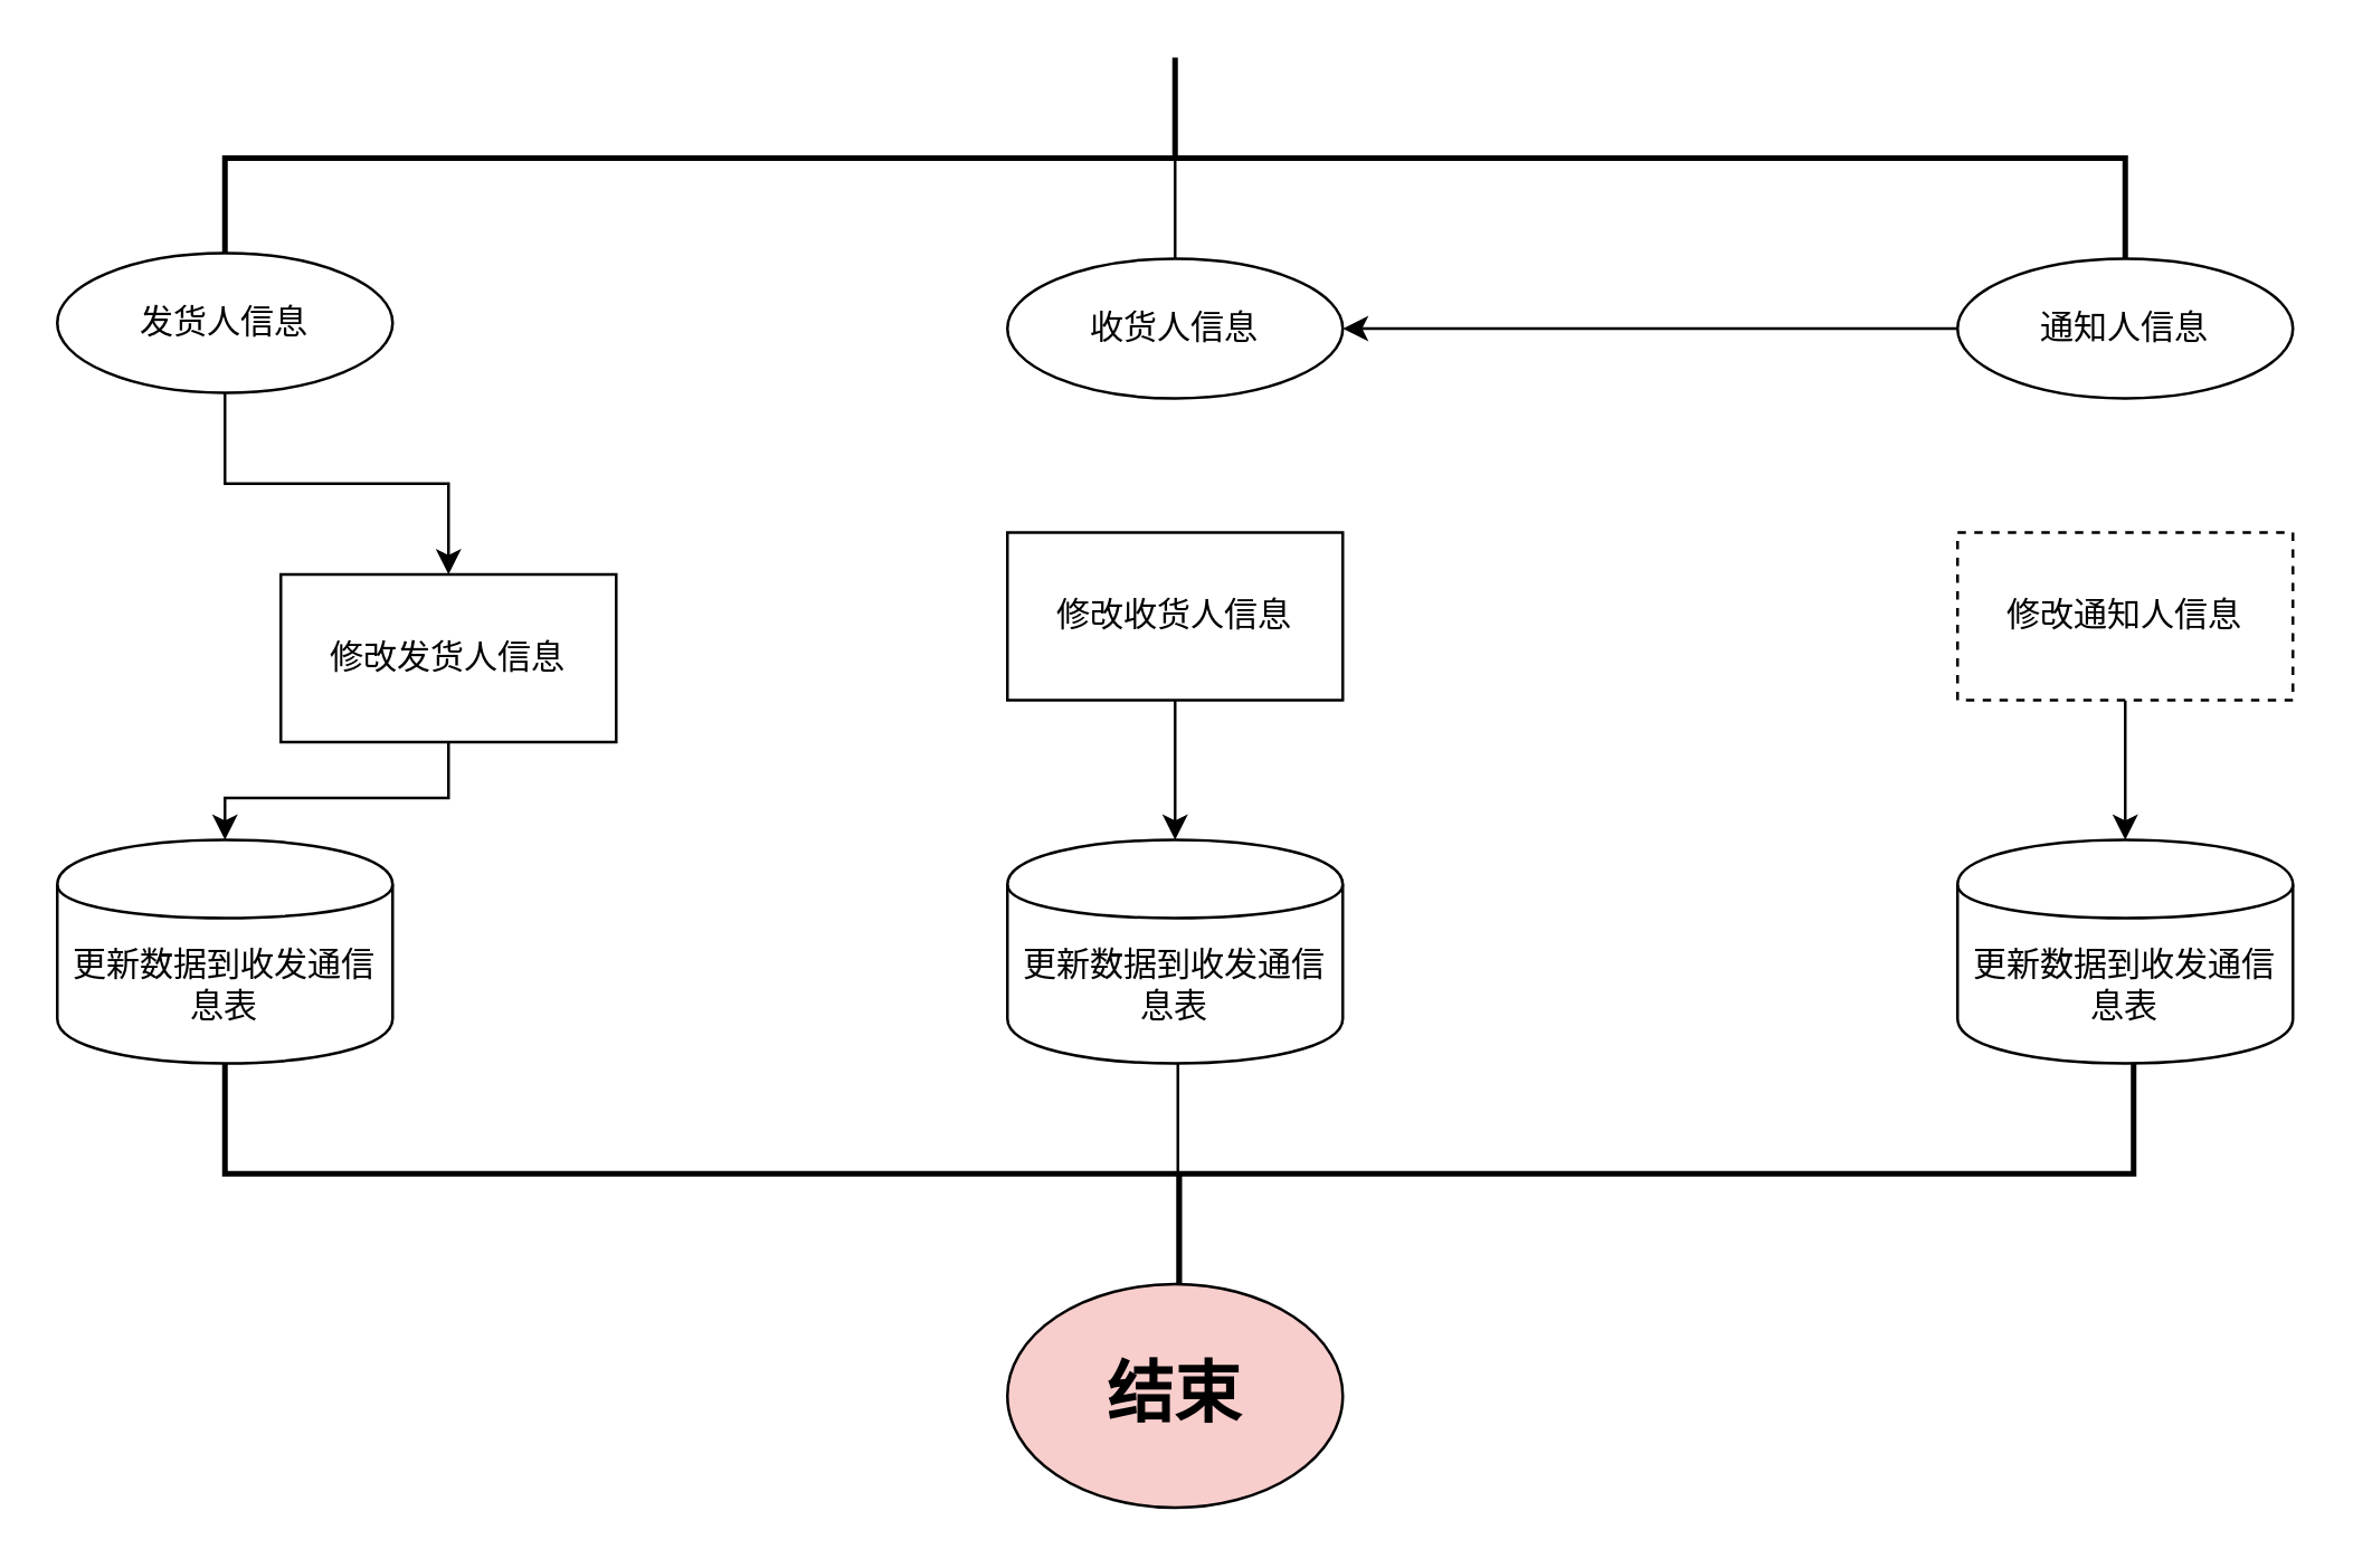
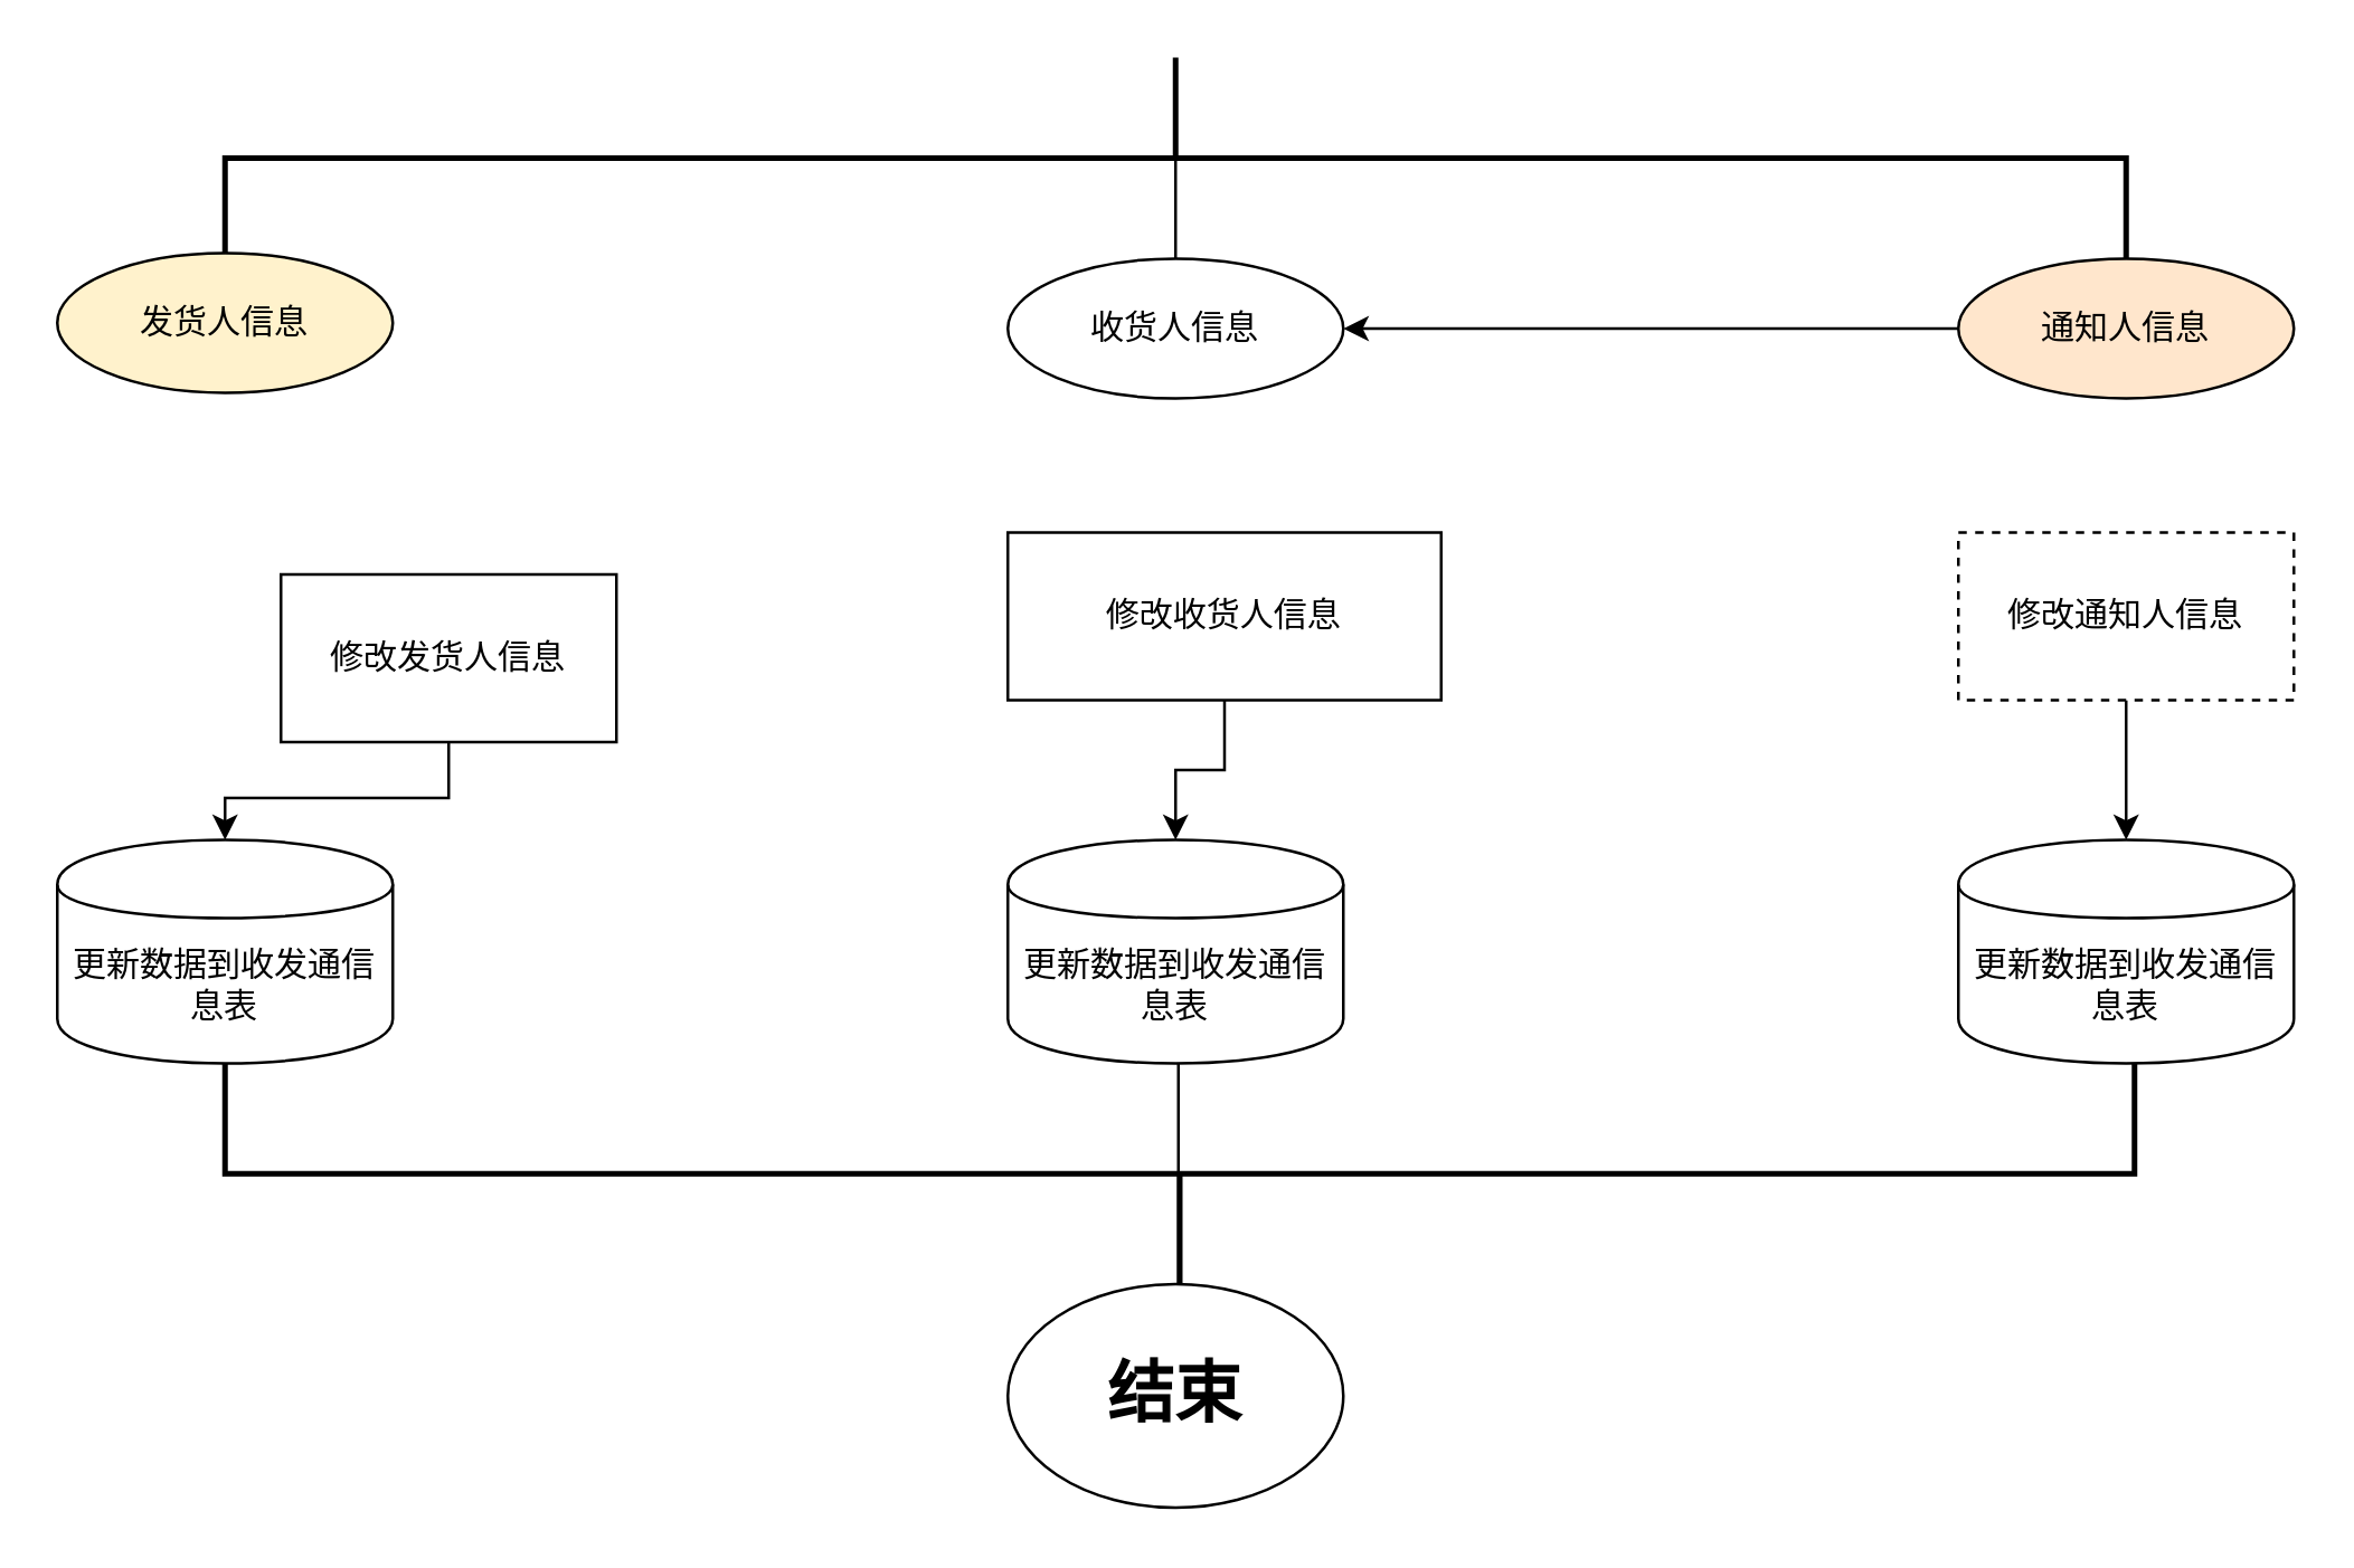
- <mxCell id="8" value="发货人信息" style="ellipse;whiteSpace=wrap;html=1;" vertex="1" parent="1"><mxGeometry x="20" y="90" width="120" height="50" as="geometry" /></mxCell>
+ <mxCell id="8" value="发货人信息" style="ellipse;whiteSpace=wrap;html=1;fillColor=#fff2cc;" vertex="1" parent="1"><mxGeometry x="20" y="90" width="120" height="50" as="geometry" /></mxCell>
- <mxCell id="6" value="通知人信息" style="ellipse;whiteSpace=wrap;html=1;" vertex="1" parent="1"><mxGeometry x="700" y="92" width="120" height="50" as="geometry" /></mxCell>
+ <mxCell id="6" value="通知人信息" style="ellipse;whiteSpace=wrap;html=1;fillColor=#ffe6cc;" vertex="1" parent="1"><mxGeometry x="700" y="92" width="120" height="50" as="geometry" /></mxCell>
- <mxCell id="7" value="" style="edgeStyle=orthogonalEdgeStyle;rounded=0;orthogonalLoop=1;jettySize=auto;html=1;" edge="1" parent="1" source="8" target="10"><mxGeometry relative="1" as="geometry" /></mxCell>
- <mxCell id="12" value="&lt;span style=&quot;white-space: normal&quot;&gt;修改收货人信息&lt;/span&gt;" style="rounded=0;whiteSpace=wrap;html=1;" vertex="1" parent="1"><mxGeometry x="360" y="190" width="120" height="60" as="geometry" /></mxCell>
+ <mxCell id="12" value="&lt;span style=&quot;white-space: normal&quot;&gt;修改收货人信息&lt;/span&gt;" style="rounded=0;whiteSpace=wrap;html=1;" vertex="1" parent="1"><mxGeometry x="360" y="190" width="155" height="60" as="geometry" /></mxCell>
- <mxCell id="20" value="&lt;h1&gt;结束&lt;/h1&gt;" style="ellipse;whiteSpace=wrap;html=1;fillColor=#f8cecc;" vertex="1" parent="1"><mxGeometry x="360" y="459" width="120" height="80" as="geometry" /></mxCell>
+ <mxCell id="20" value="&lt;h1&gt;结束&lt;/h1&gt;" style="ellipse;whiteSpace=wrap;html=1;" vertex="1" parent="1"><mxGeometry x="360" y="459" width="120" height="80" as="geometry" /></mxCell>
